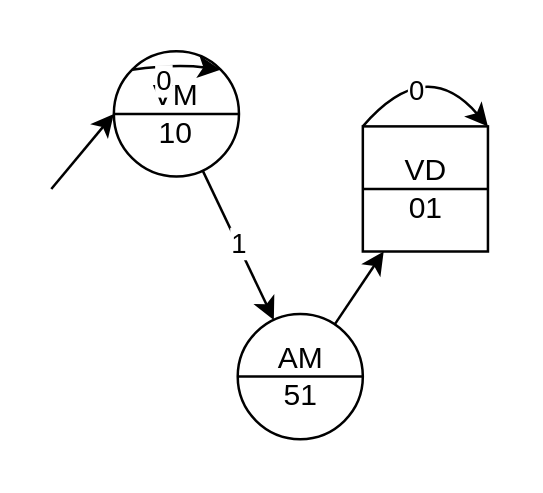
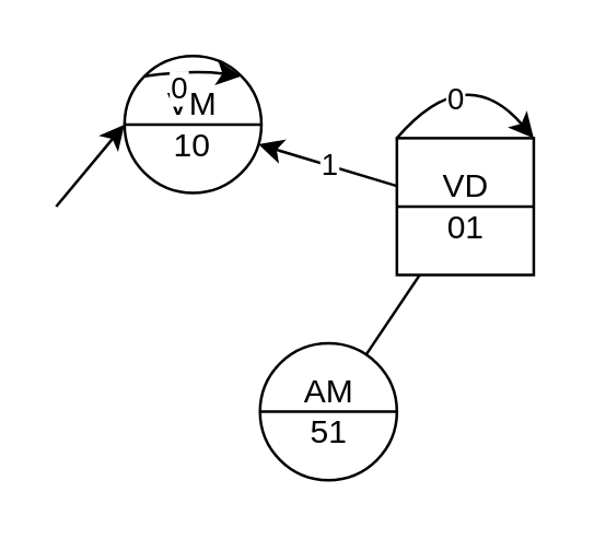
+ <mxCell id="3" value="1" style="endArrow=classic;html=1;" parent="1" source="5" target="8" edge="1"><mxGeometry width="50" height="50" relative="1" as="geometry"><mxPoint x="82.429" y="-62.429" as="sourcePoint" /><mxPoint x="47.571" y="-62.429" as="targetPoint" /></mxGeometry></mxCell>
- <mxCell id="14" value="1" style="endArrow=classic;html=1;" parent="1" source="8" target="12" edge="1"><mxGeometry width="50" height="50" relative="1" as="geometry"><mxPoint x="-170" y="5" as="sourcePoint" /><mxPoint x="-120" y="-45" as="targetPoint" /></mxGeometry></mxCell>
- <mxCell id="2" value="" style="endArrow=classic;html=1;" parent="1" source="12" target="5" edge="1"><mxGeometry width="50" height="50" relative="1" as="geometry"><mxPoint x="-110" y="-80.143" as="sourcePoint" /><mxPoint x="30" y="-90" as="targetPoint" /></mxGeometry></mxCell>
+ <mxCell id="2" value="" style="endArrow=none;html=1;" parent="1" source="12" target="5" edge="1"><mxGeometry width="50" height="50" relative="1" as="geometry"><mxPoint x="-110" y="-80.143" as="sourcePoint" /><mxPoint x="30" y="-90" as="targetPoint" /></mxGeometry></mxCell>
